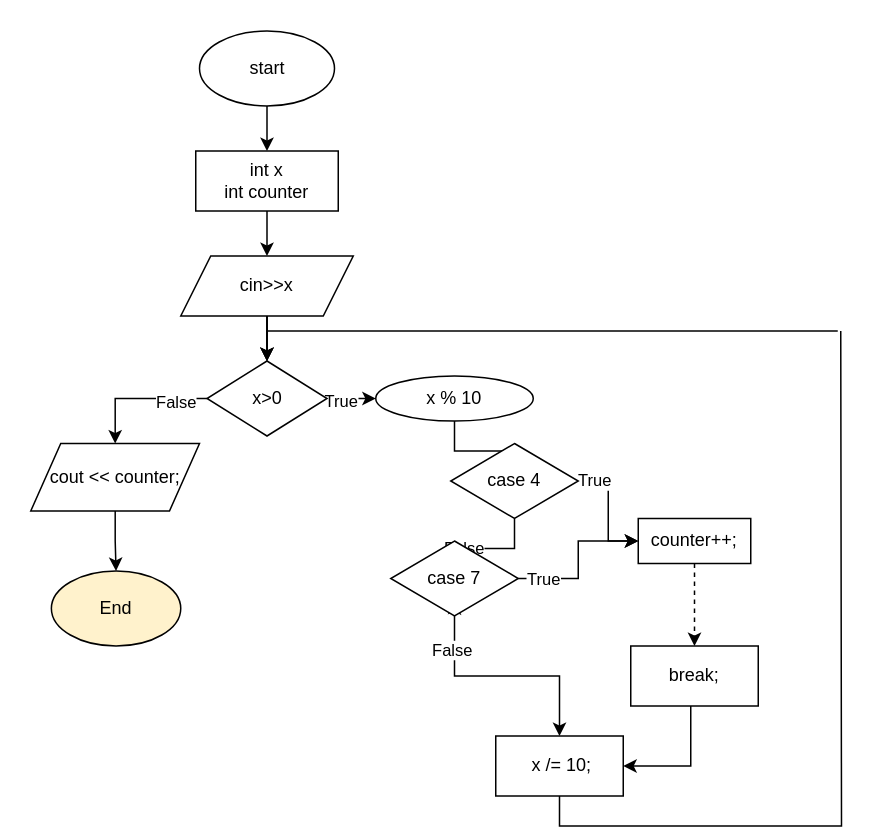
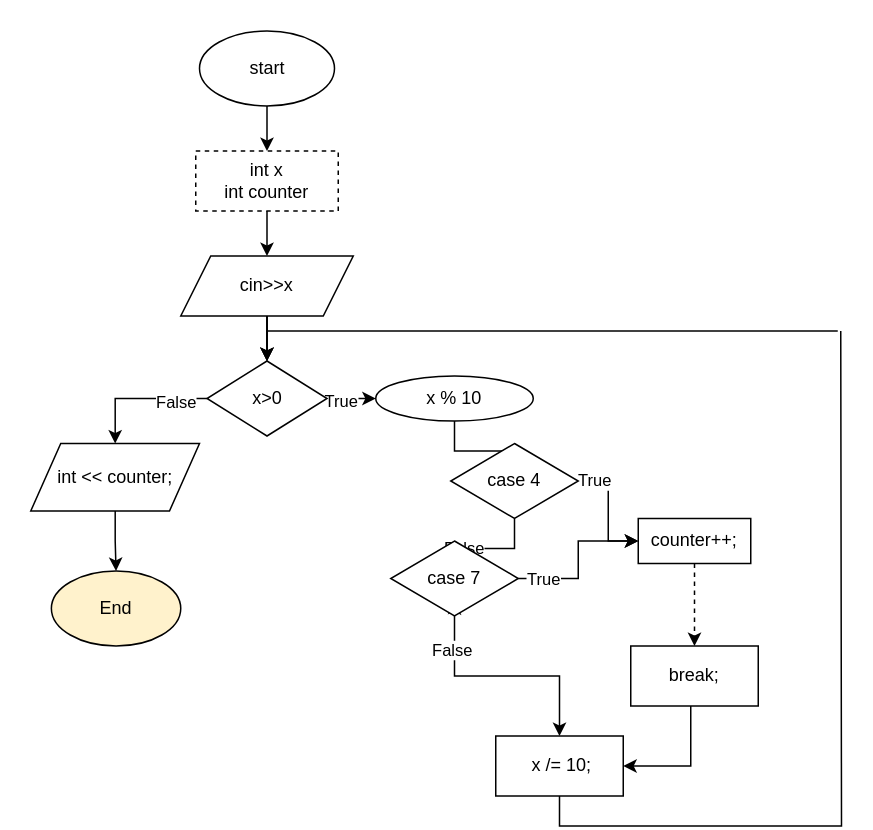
- <mxCell id="5" value="int x&lt;div&gt;int counter&lt;/div&gt;" style="rounded=0;whiteSpace=wrap;html=1;" parent="1" vertex="1"><mxGeometry x="130" y="100" width="95" height="40" as="geometry" /></mxCell>
+ <mxCell id="5" value="int x&lt;div&gt;int counter&lt;/div&gt;" style="rounded=0;whiteSpace=wrap;html=1;dashed=1;" parent="1" vertex="1"><mxGeometry x="130" y="100" width="95" height="40" as="geometry" /></mxCell>
- <mxCell id="35" value="cout &amp;lt;&amp;lt; counter;" style="shape=parallelogram;perimeter=parallelogramPerimeter;whiteSpace=wrap;html=1;fixedSize=1;" parent="1" vertex="1"><mxGeometry x="20" y="295" width="112.5" height="45" as="geometry" /></mxCell>
+ <mxCell id="35" value="int &amp;lt;&amp;lt; counter;" style="shape=parallelogram;perimeter=parallelogramPerimeter;whiteSpace=wrap;html=1;fixedSize=1;" parent="1" vertex="1"><mxGeometry x="20" y="295" width="112.5" height="45" as="geometry" /></mxCell>
